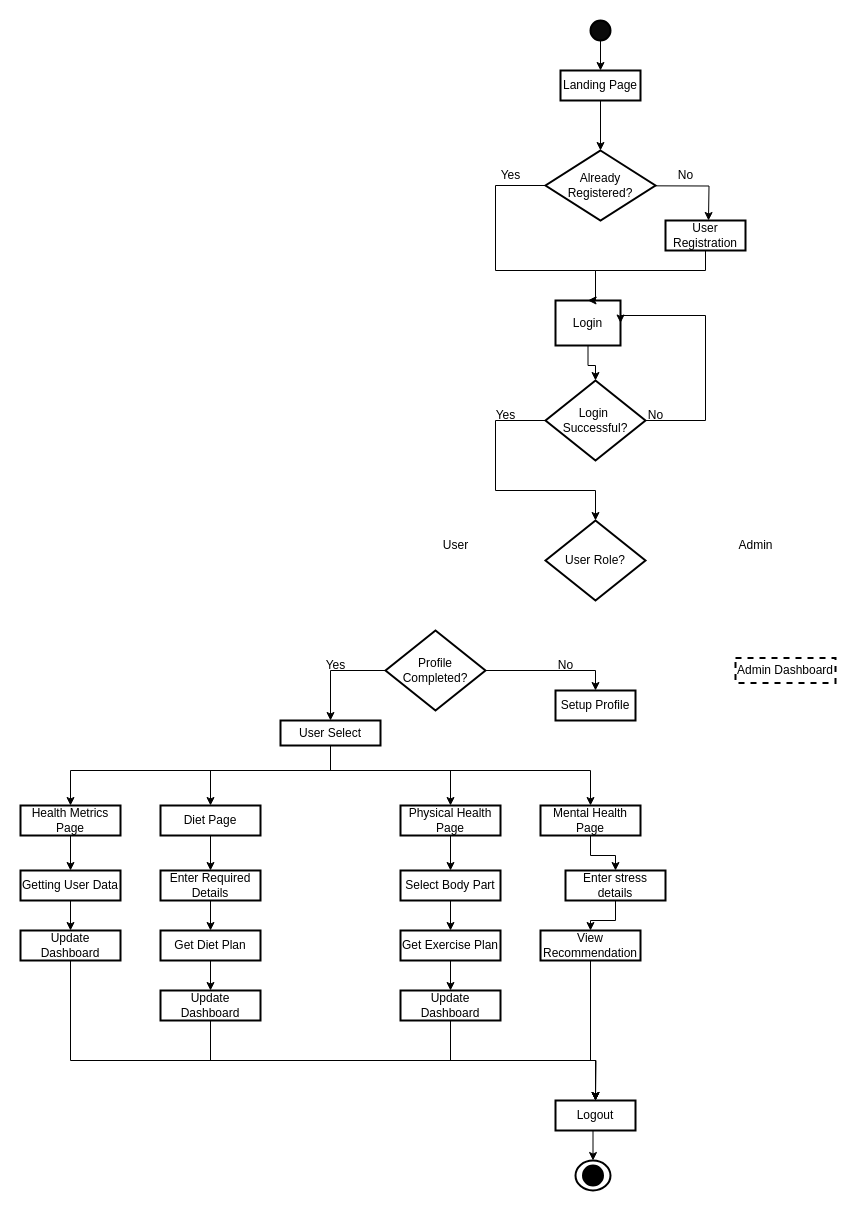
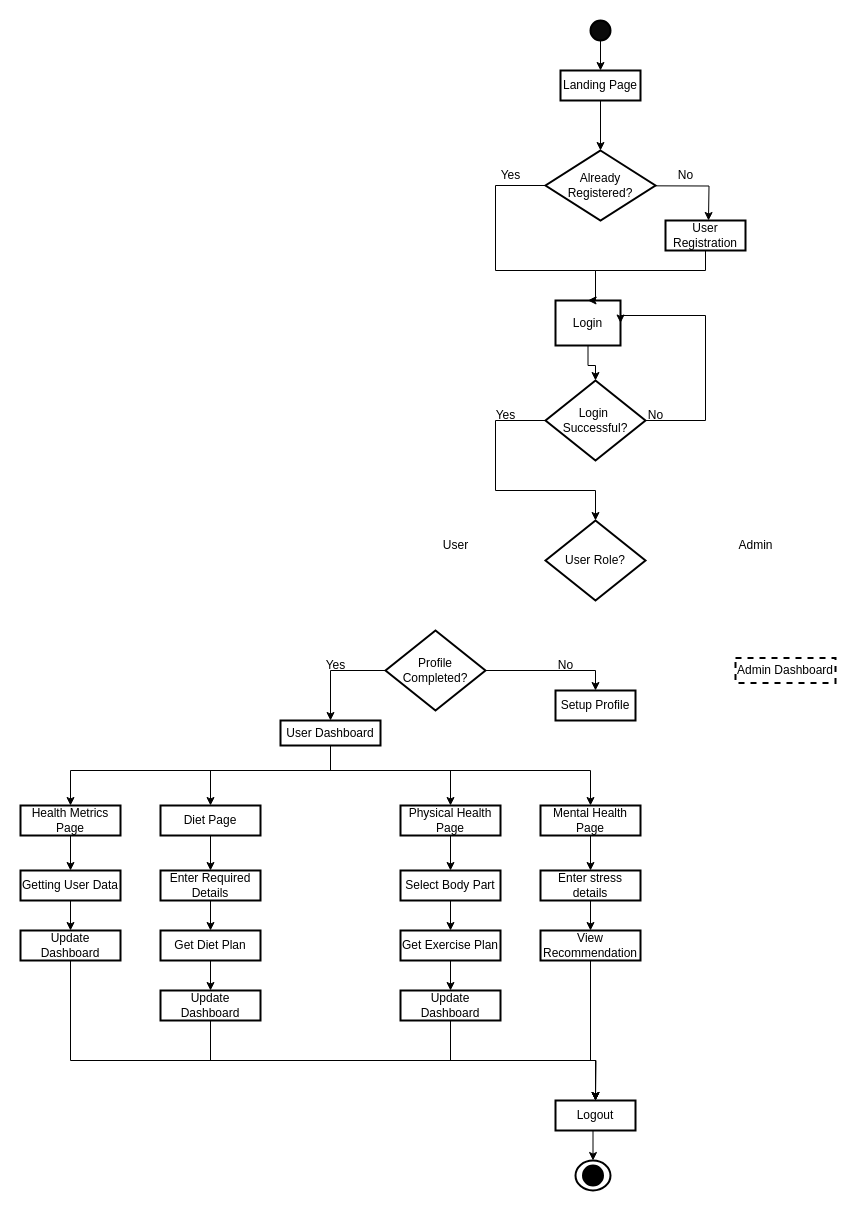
- <mxCell id="19" value="User Select" style="whiteSpace=wrap;html=1;strokeWidth=2;" parent="1" vertex="1"><mxGeometry x="280" y="720" width="100" height="25" as="geometry" /></mxCell>
+ <mxCell id="19" value="User Dashboard" style="whiteSpace=wrap;html=1;strokeWidth=2;" parent="1" vertex="1"><mxGeometry x="280" y="720" width="100" height="25" as="geometry" /></mxCell>
- <mxCell id="46" value="Enter stress details" style="whiteSpace=wrap;html=1;strokeWidth=2;" parent="1" vertex="1"><mxGeometry x="565" y="870" width="100" height="30" as="geometry" /></mxCell>
+ <mxCell id="46" value="Enter stress details" style="whiteSpace=wrap;html=1;strokeWidth=2;" parent="1" vertex="1"><mxGeometry x="540" y="870" width="100" height="30" as="geometry" /></mxCell>
